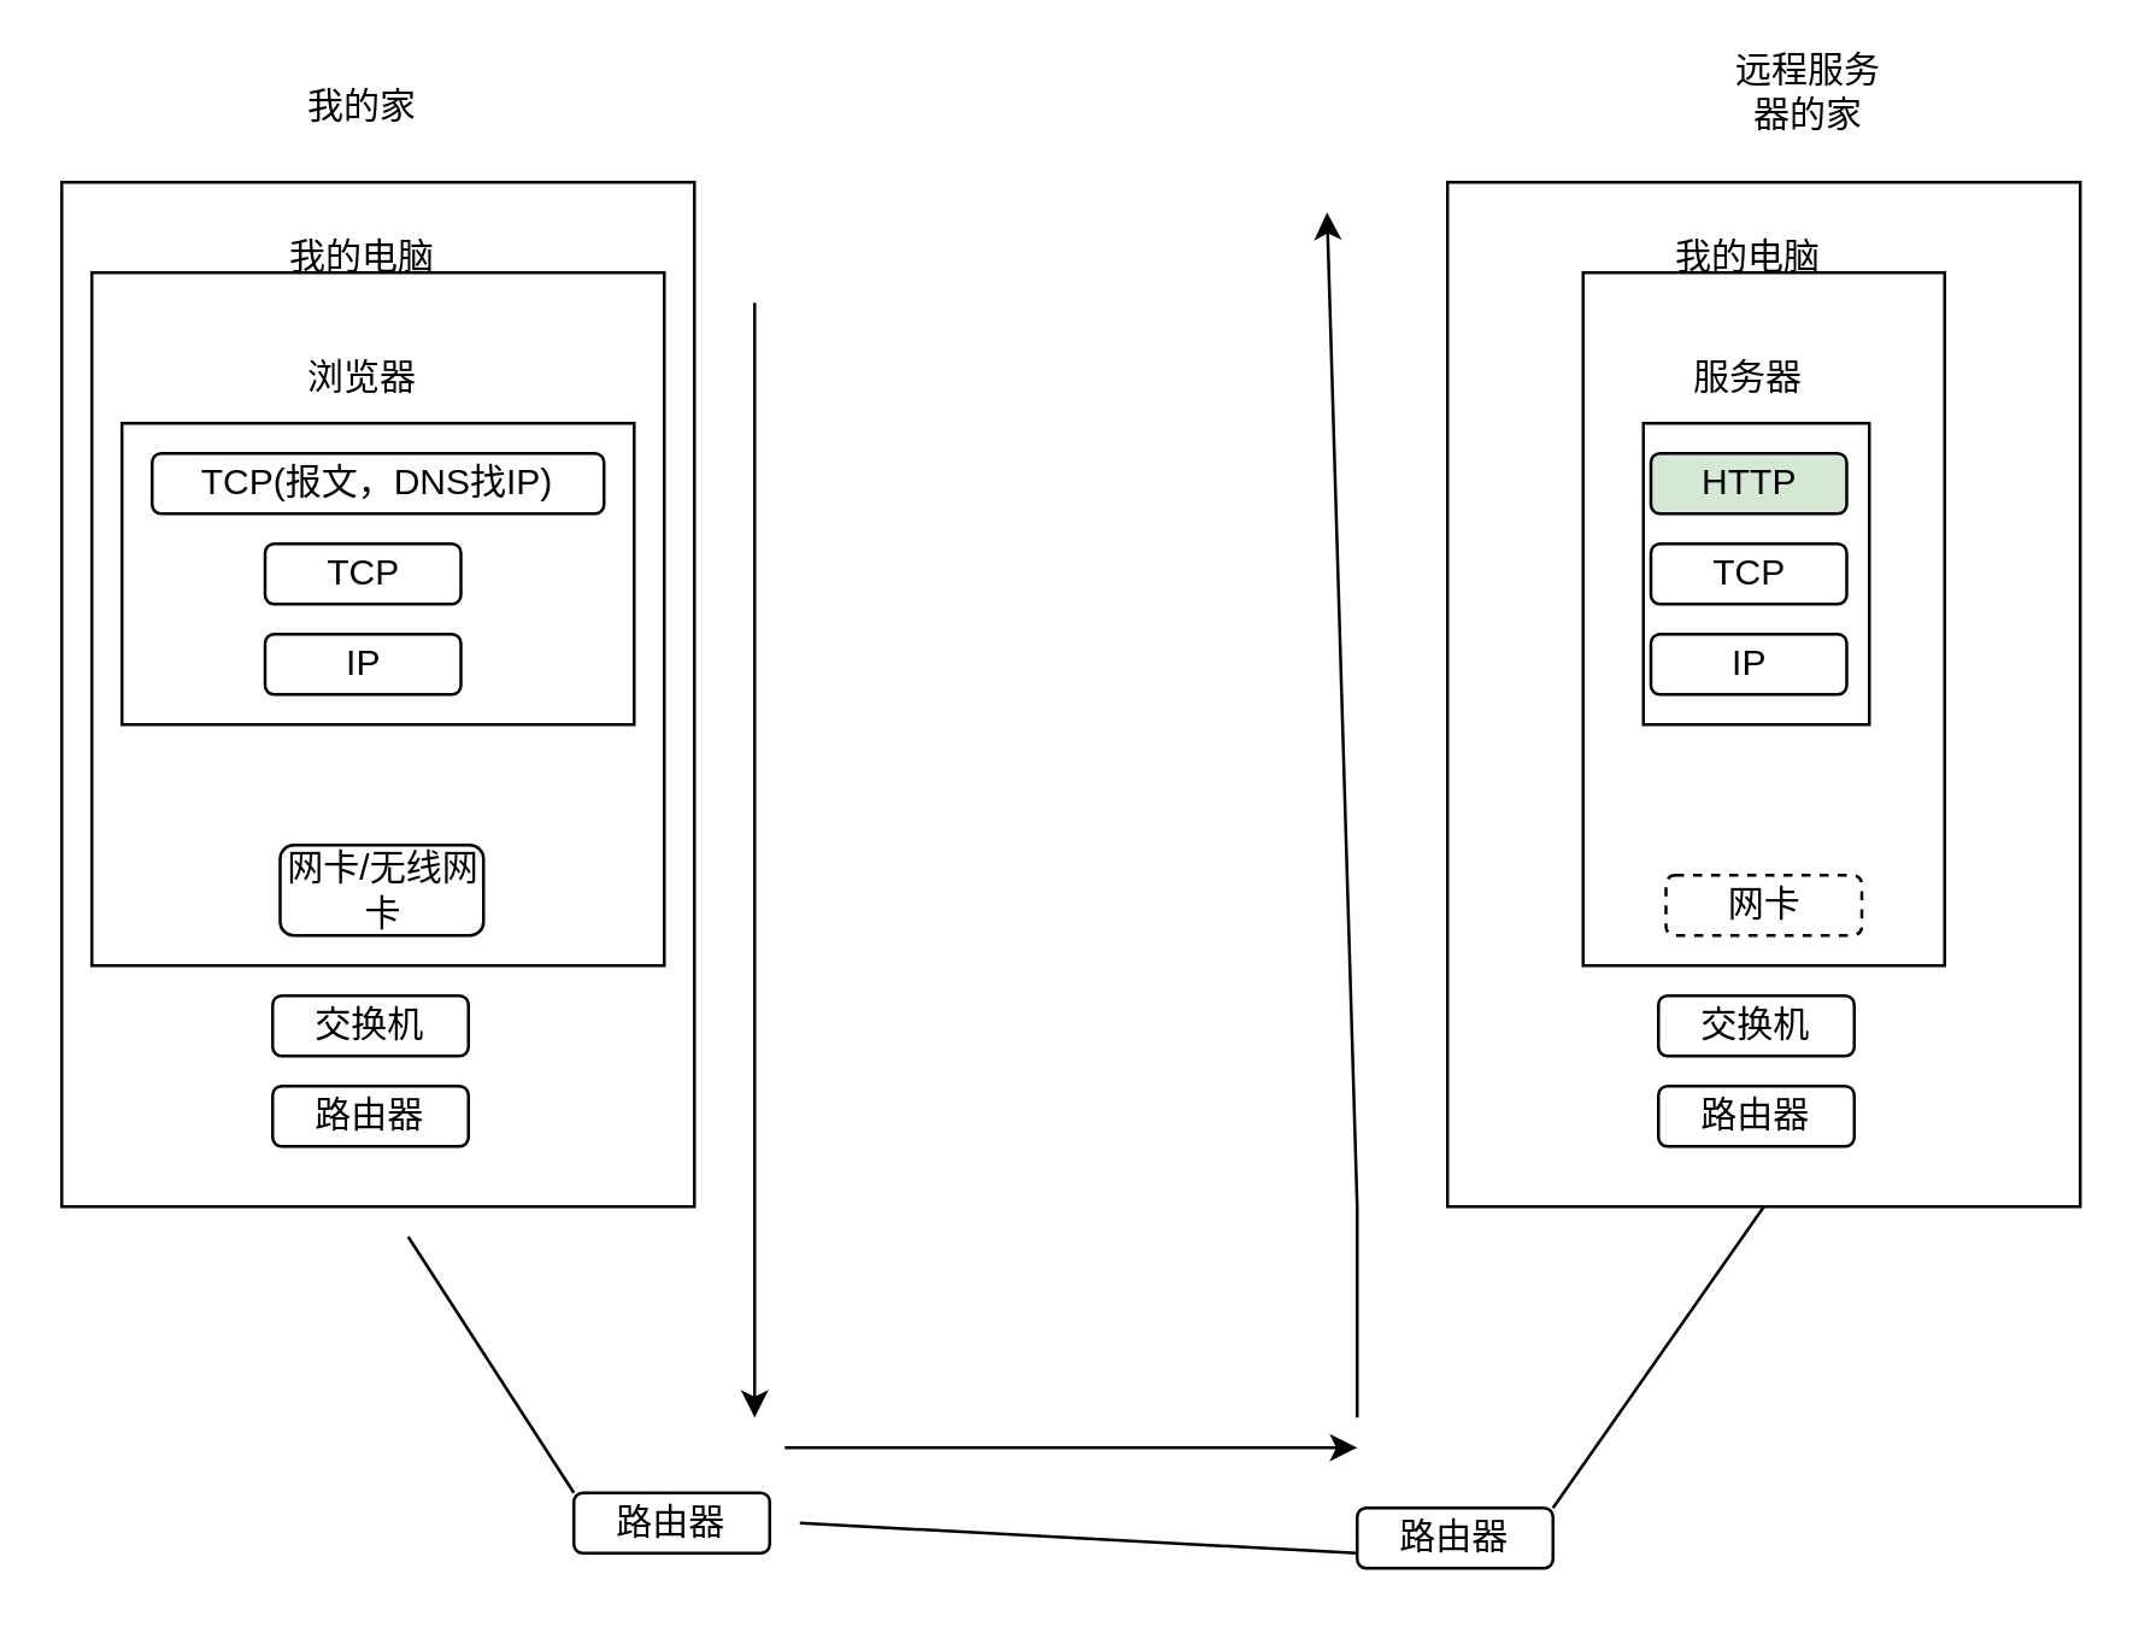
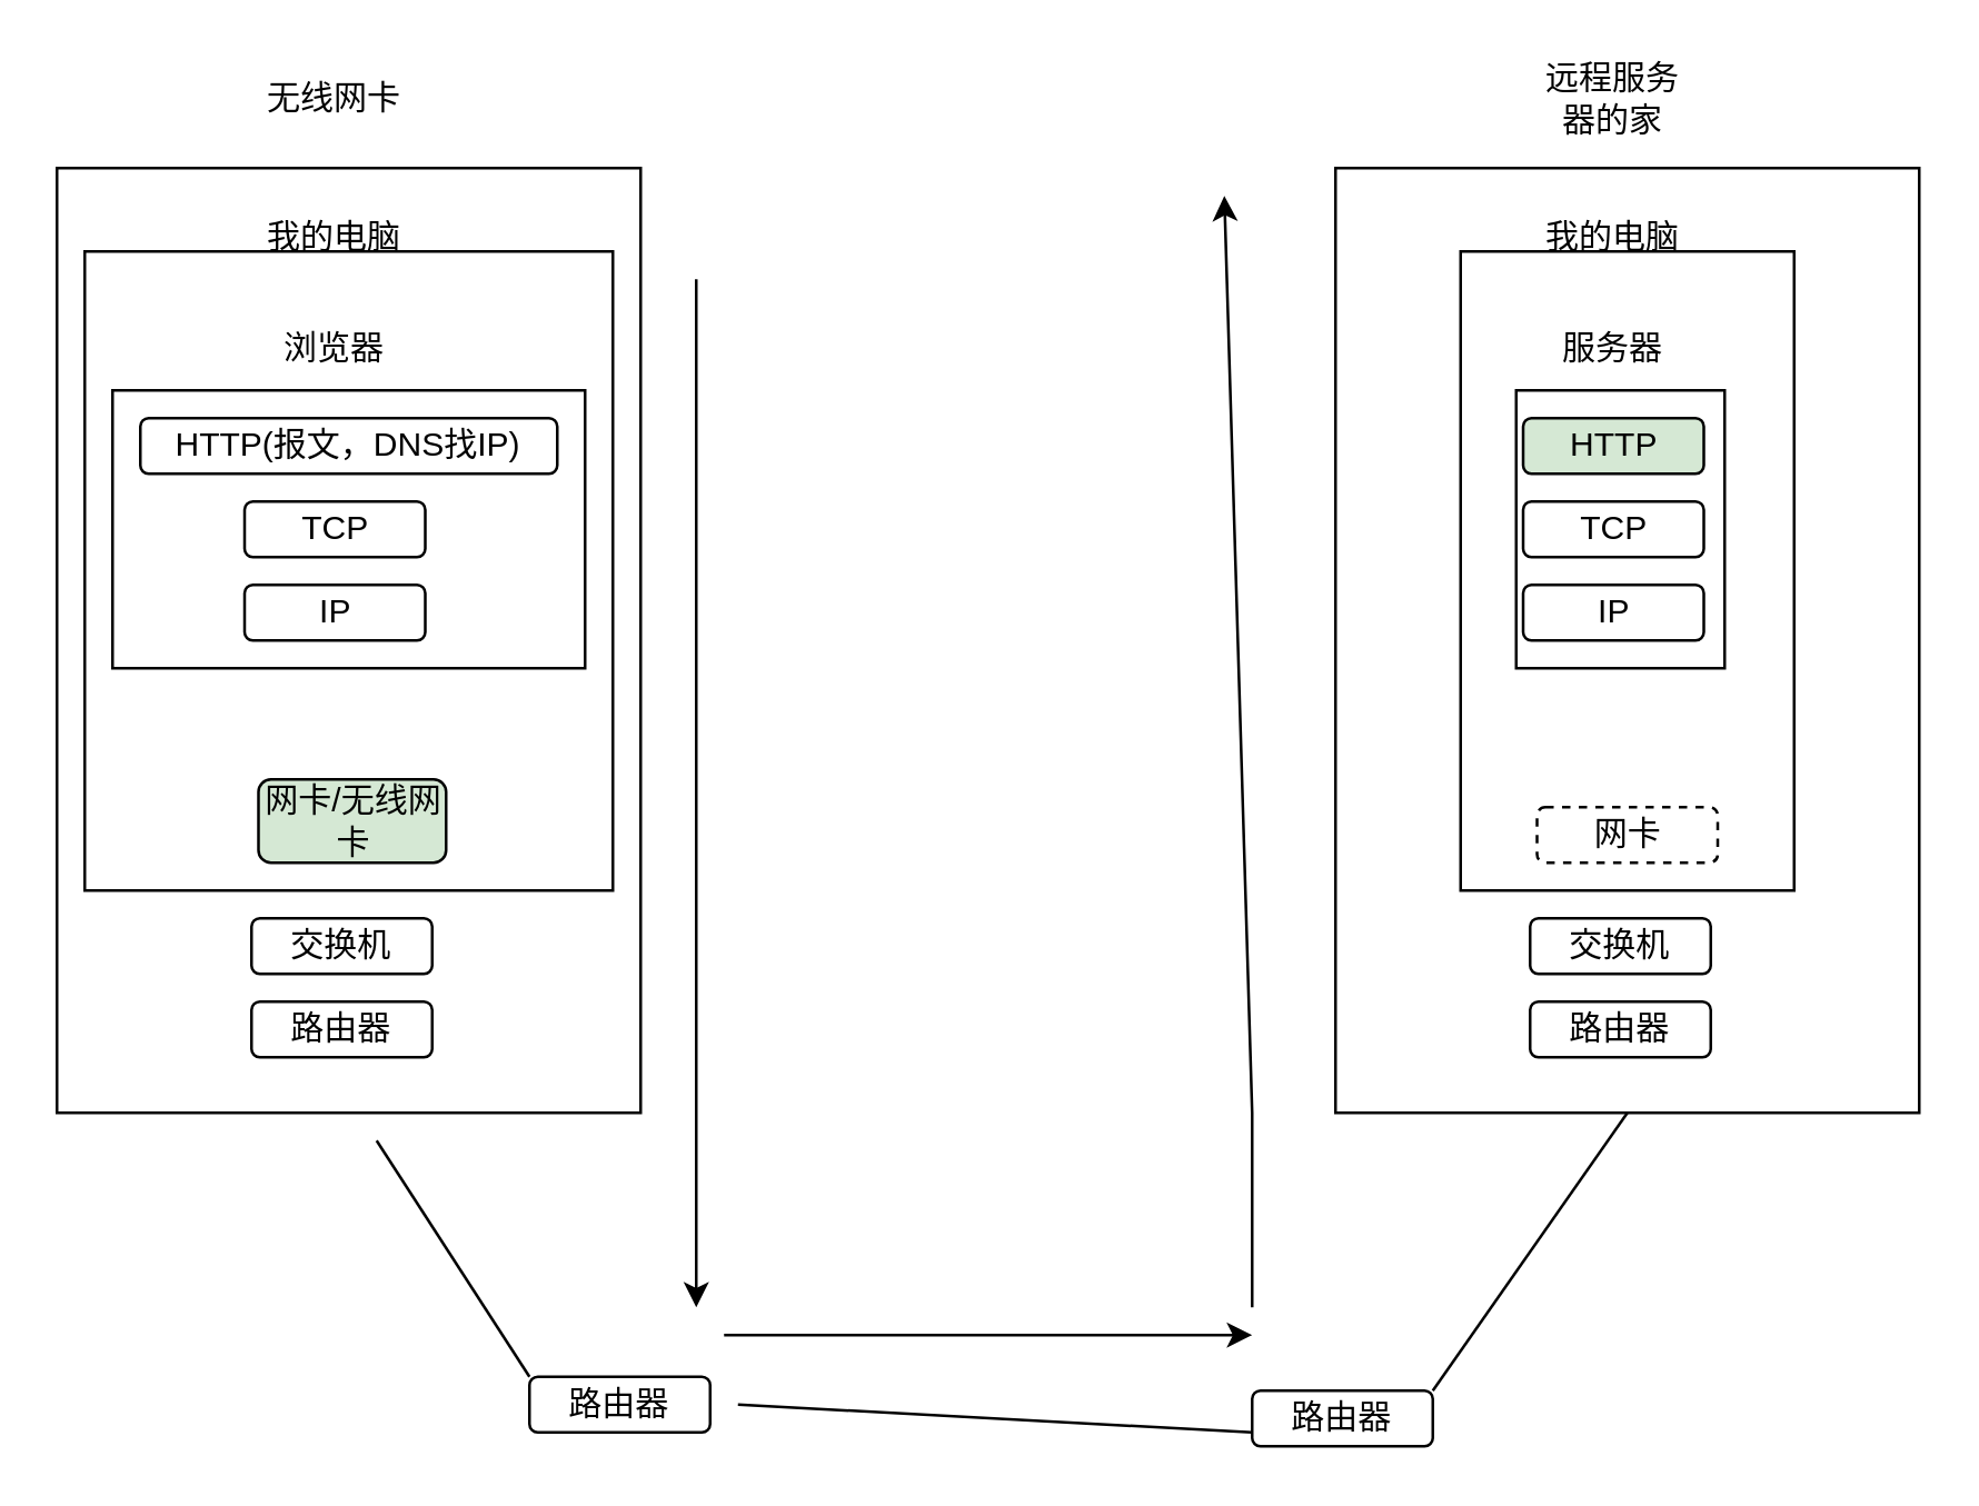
- <mxCell id="17" value="远程服务器的家" style="text;strokeColor=none;align=center;fillColor=none;html=1;verticalAlign=middle;whiteSpace=wrap;rounded=0;" vertex="1" parent="1"><mxGeometry x="570" y="15" width="60" height="30" as="geometry" /></mxCell>
+ <mxCell id="17" value="远程服务器的家" style="text;strokeColor=none;align=center;fillColor=none;html=1;verticalAlign=middle;whiteSpace=wrap;rounded=0;" vertex="1" parent="1"><mxGeometry x="550" y="20" width="60" height="30" as="geometry" /></mxCell>
- <mxCell id="3" value="我的家" style="text;strokeColor=none;align=center;fillColor=none;html=1;verticalAlign=middle;whiteSpace=wrap;rounded=0;" parent="1" vertex="1"><mxGeometry x="90" y="20" width="60" height="30" as="geometry" /></mxCell>
+ <mxCell id="3" value="无线网卡" style="text;strokeColor=none;align=center;fillColor=none;html=1;verticalAlign=middle;whiteSpace=wrap;rounded=0;" parent="1" vertex="1"><mxGeometry x="90" y="20" width="60" height="30" as="geometry" /></mxCell>
- <mxCell id="8" value="TCP(报文，DNS找IP)" style="rounded=1;whiteSpace=wrap;html=1;" vertex="1" parent="1"><mxGeometry x="50" y="150" width="150" height="20" as="geometry" /></mxCell>
+ <mxCell id="8" value="HTTP(报文，DNS找IP)" style="rounded=1;whiteSpace=wrap;html=1;" vertex="1" parent="1"><mxGeometry x="50" y="150" width="150" height="20" as="geometry" /></mxCell>
- <mxCell id="11" value="网卡/无线网卡" style="rounded=1;whiteSpace=wrap;html=1;" vertex="1" parent="1"><mxGeometry x="92.5" y="280" width="67.5" height="30" as="geometry" /></mxCell>
+ <mxCell id="11" value="网卡/无线网卡" style="rounded=1;whiteSpace=wrap;html=1;fillColor=#d5e8d4;" vertex="1" parent="1"><mxGeometry x="92.5" y="280" width="67.5" height="30" as="geometry" /></mxCell>
